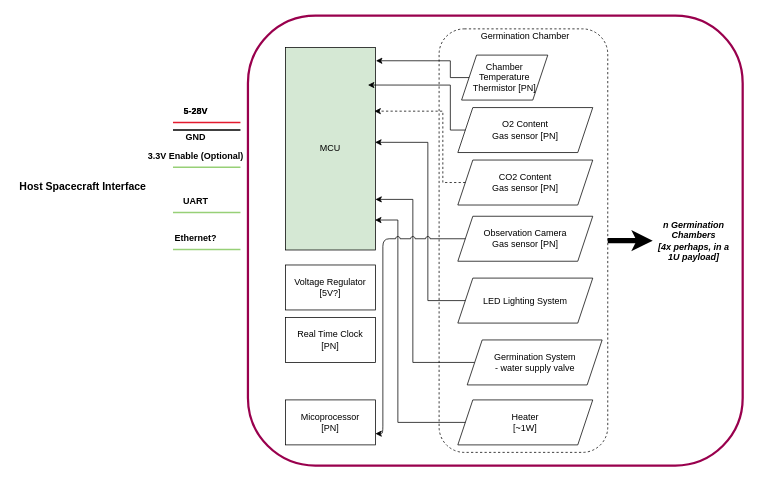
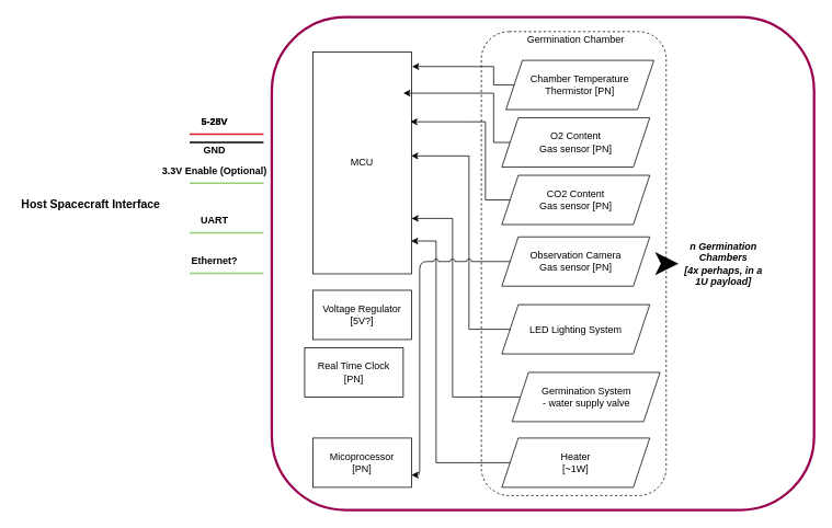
- <mxCell id="6" value="Chamber Temperature&lt;div&gt;Thermistor [PN]&lt;/div&gt;" style="shape=parallelogram;perimeter=parallelogramPerimeter;whiteSpace=wrap;html=1;fixedSize=1;" vertex="1" parent="1"><mxGeometry x="615" y="73" width="115" height="60" as="geometry" /></mxCell>
+ <mxCell id="6" value="Chamber Temperature&lt;div&gt;Thermistor [PN]&lt;/div&gt;" style="shape=parallelogram;perimeter=parallelogramPerimeter;whiteSpace=wrap;html=1;fixedSize=1;" vertex="1" parent="1"><mxGeometry x="615" y="73" width="180" height="60" as="geometry" /></mxCell>
- <mxCell id="33" style="edgeStyle=orthogonalEdgeStyle;rounded=0;orthogonalLoop=1;jettySize=auto;html=1;exitX=0;exitY=0.5;exitDx=0;exitDy=0;entryX=0.989;entryY=0.314;entryDx=0;entryDy=0;entryPerimeter=0;jumpStyle=arc;jumpSize=6;dashed=1;" edge="1" parent="1" source="8" target="5"><mxGeometry relative="1" as="geometry"><Array as="points"><mxPoint x="590" y="243" /><mxPoint x="590" y="148" /></Array></mxGeometry></mxCell>
+ <mxCell id="33" style="edgeStyle=orthogonalEdgeStyle;rounded=0;orthogonalLoop=1;jettySize=auto;html=1;exitX=0;exitY=0.5;exitDx=0;exitDy=0;entryX=0.989;entryY=0.314;entryDx=0;entryDy=0;entryPerimeter=0;jumpStyle=arc;jumpSize=6;" edge="1" parent="1" source="8" target="5"><mxGeometry relative="1" as="geometry"><Array as="points"><mxPoint x="590" y="243" /><mxPoint x="590" y="148" /></Array></mxGeometry></mxCell>
- <mxCell id="5" value="MCU" style="rounded=0;whiteSpace=wrap;html=1;fillColor=#d5e8d4;" vertex="1" parent="1"><mxGeometry x="380" y="63" width="120" height="270" as="geometry" /></mxCell>
+ <mxCell id="5" value="MCU" style="rounded=0;whiteSpace=wrap;html=1;" vertex="1" parent="1"><mxGeometry x="380" y="63" width="120" height="270" as="geometry" /></mxCell>
- <mxCell id="23" value="&lt;i&gt;&lt;b&gt;n Germination Chambers&lt;/b&gt;&lt;/i&gt;&lt;div&gt;&lt;i&gt;&lt;b&gt;[4x perhaps, in a 1U payload]&lt;/b&gt;&lt;/i&gt;&lt;/div&gt;" style="text;html=1;align=center;verticalAlign=middle;whiteSpace=wrap;rounded=0;" vertex="1" parent="1"><mxGeometry x="870" y="295.5" width="110" height="50" as="geometry" /></mxCell>
+ <mxCell id="23" value="&lt;i&gt;&lt;b&gt;n Germination Chambers&lt;/b&gt;&lt;/i&gt;&lt;div&gt;&lt;i&gt;&lt;b&gt;[4x perhaps, in a 1U payload]&lt;/b&gt;&lt;/i&gt;&lt;/div&gt;" style="text;html=1;align=center;verticalAlign=middle;whiteSpace=wrap;rounded=0;" vertex="1" parent="1"><mxGeometry x="825" y="295.5" width="110" height="50" as="geometry" /></mxCell>
- <mxCell id="10" value="Real Time Clock&lt;div&gt;[PN]&lt;/div&gt;" style="rounded=0;whiteSpace=wrap;html=1;" vertex="1" parent="1"><mxGeometry x="380" y="423" width="120" height="60" as="geometry" /></mxCell>
+ <mxCell id="10" value="Real Time Clock&lt;div&gt;[PN]&lt;/div&gt;" style="rounded=0;whiteSpace=wrap;html=1;" vertex="1" parent="1"><mxGeometry x="370" y="423" width="120" height="60" as="geometry" /></mxCell>
